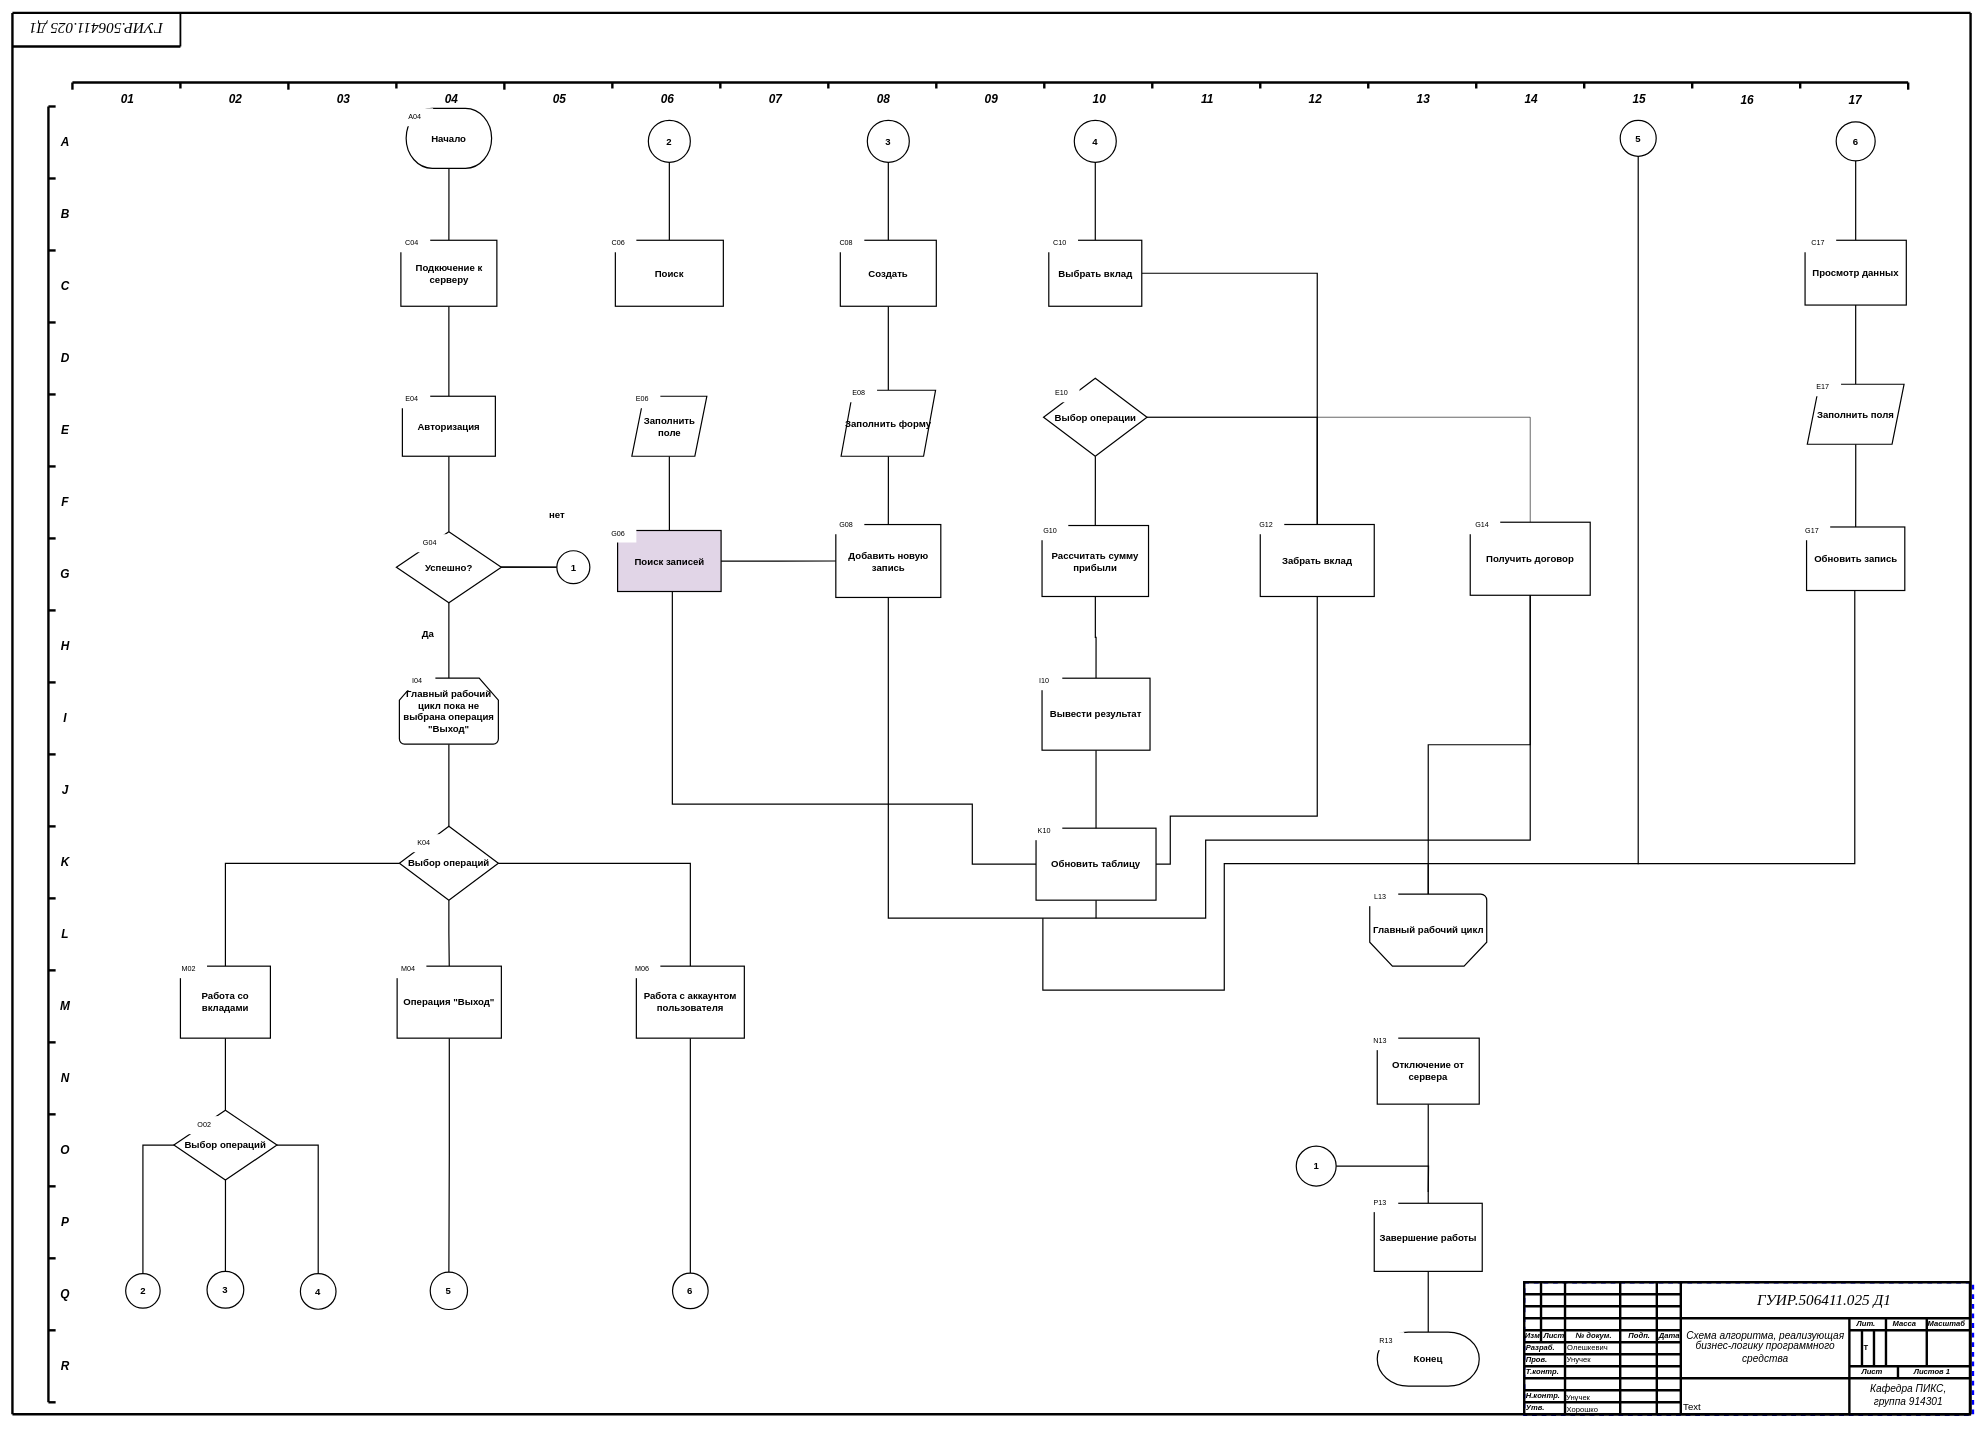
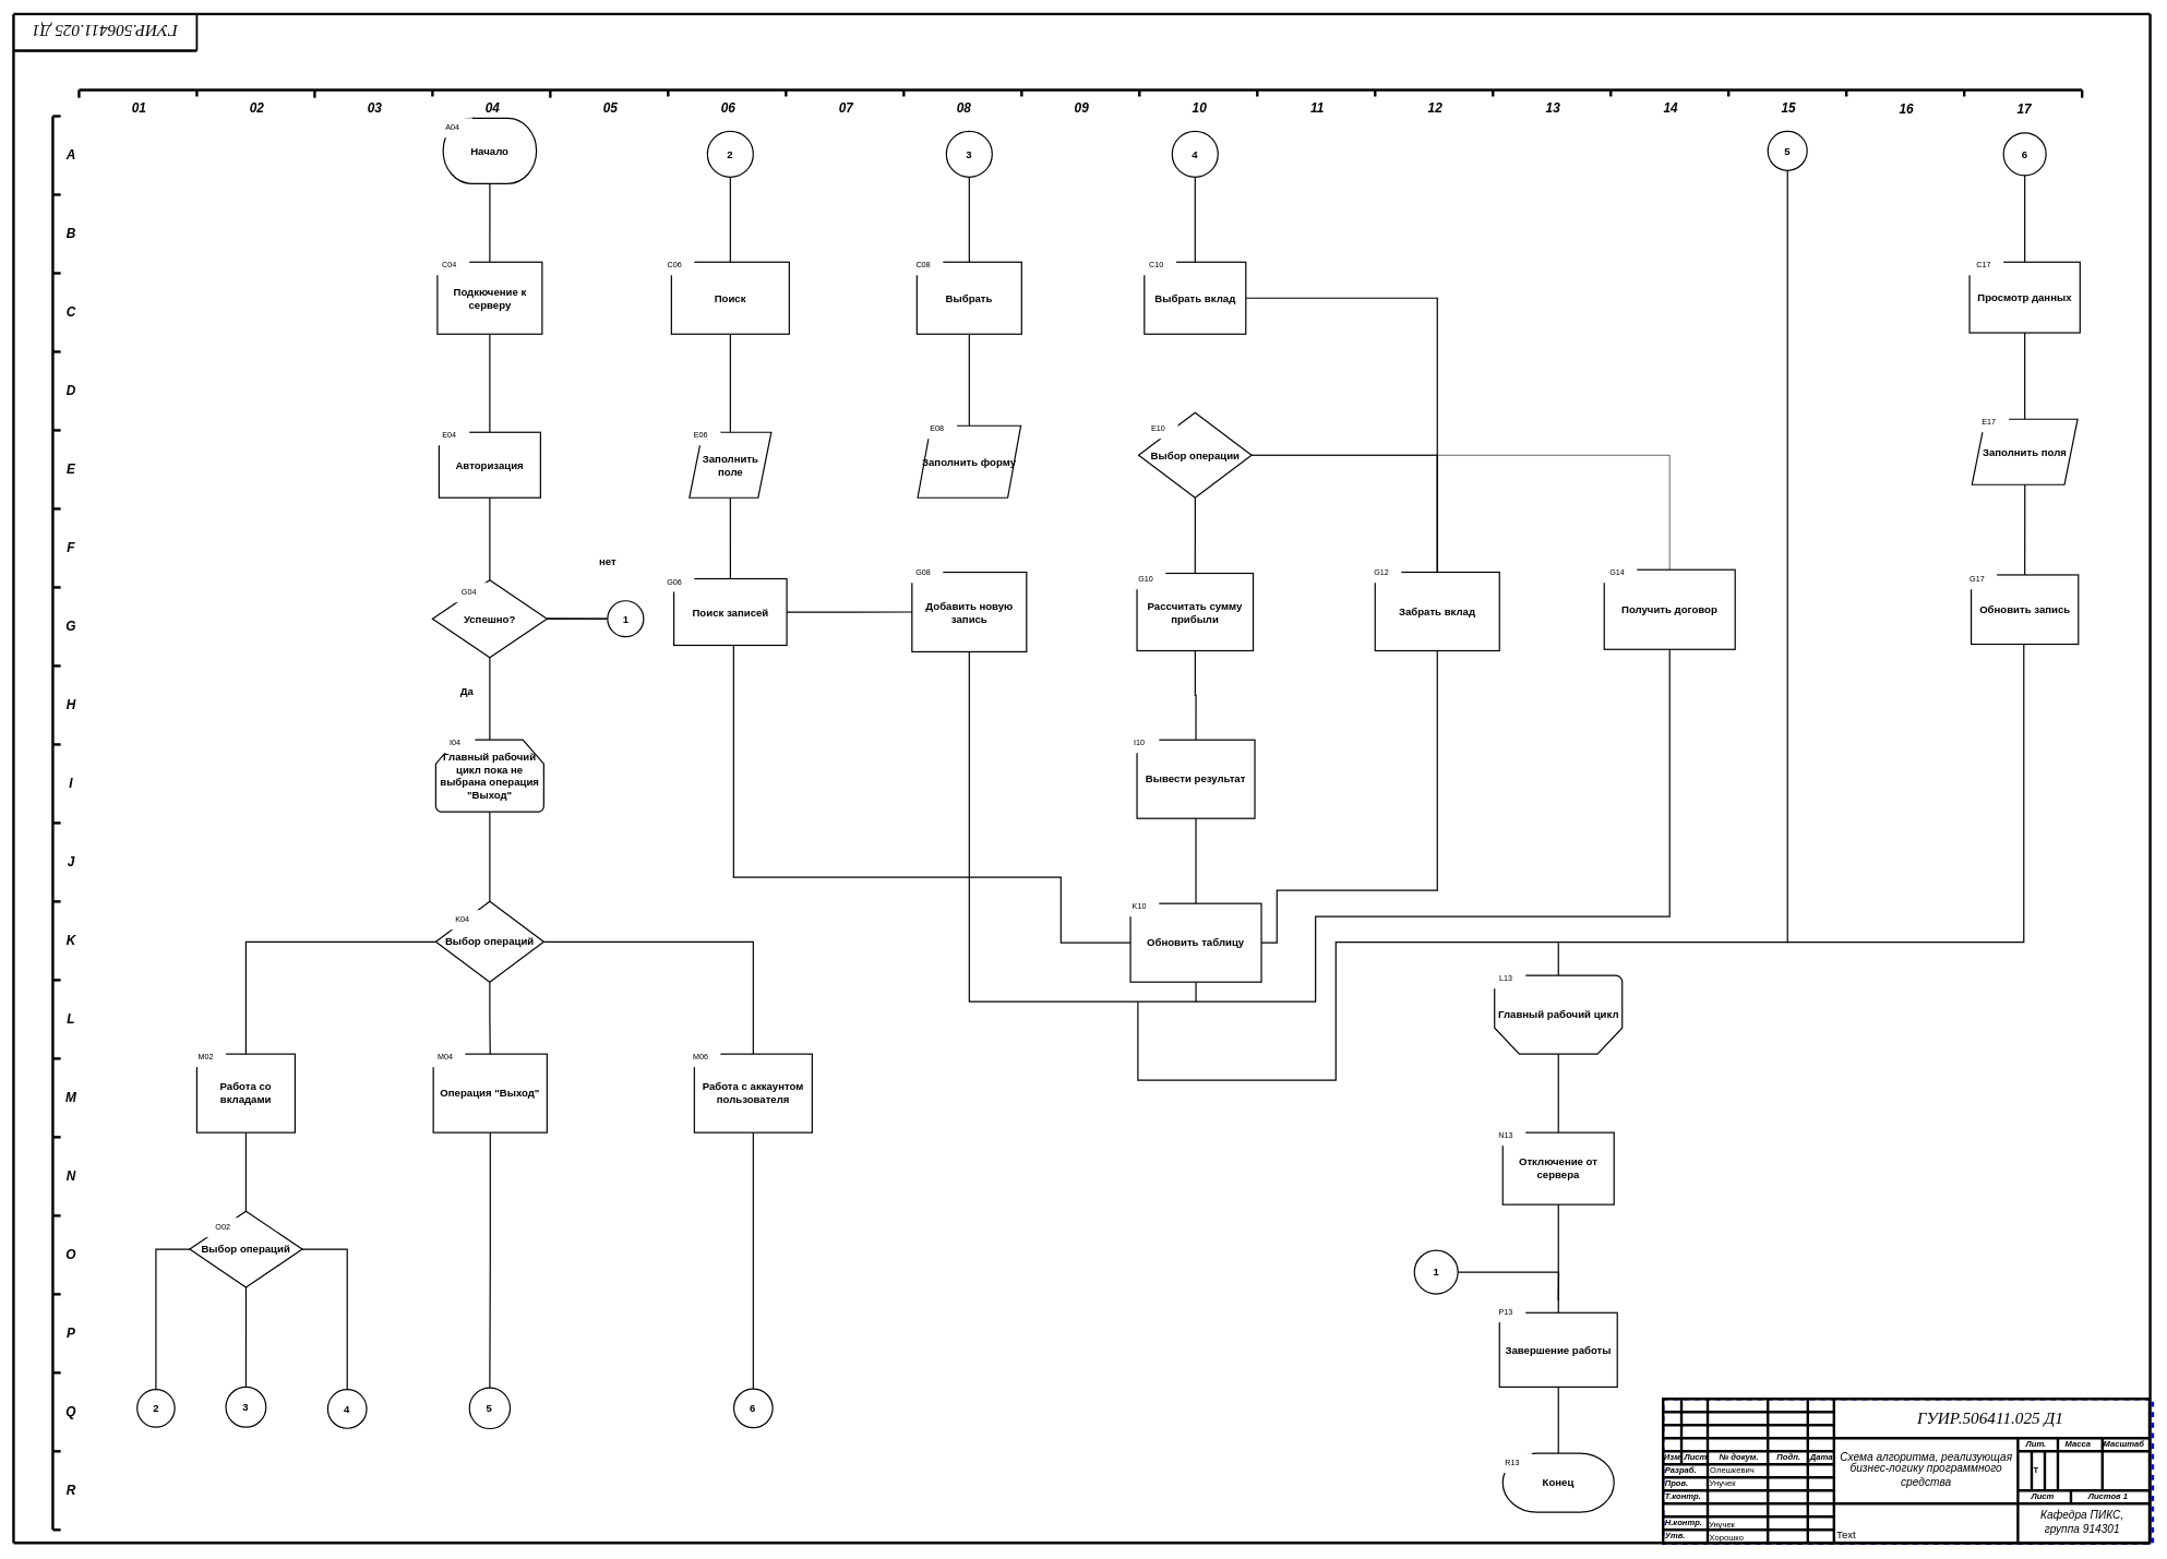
- <mxCell id="44" value="Создать" style="rounded=0;whiteSpace=wrap;html=1;fontSize=16;strokeWidth=2;fontStyle=1" parent="1" vertex="1"><mxGeometry x="1400" y="400" width="160" height="110" as="geometry" /></mxCell>
+ <mxCell id="44" value="Выбрать" style="rounded=0;whiteSpace=wrap;html=1;fontSize=16;strokeWidth=2;fontStyle=1" parent="1" vertex="1"><mxGeometry x="1400" y="400" width="160" height="110" as="geometry" /></mxCell>
+ <mxCell id="35" style="edgeStyle=orthogonalEdgeStyle;rounded=0;orthogonalLoop=1;jettySize=auto;html=1;entryX=0.5;entryY=0;entryDx=0;entryDy=0;endArrow=none;endFill=0;fontSize=16;strokeWidth=2;fontStyle=1" parent="1" source="36" target="38" edge="1"><mxGeometry relative="1" as="geometry" /></mxCell>
- <mxCell id="45" style="edgeStyle=orthogonalEdgeStyle;rounded=0;orthogonalLoop=1;jettySize=auto;html=1;endArrow=none;endFill=0;fontSize=16;strokeWidth=2;fontStyle=1" parent="1" source="46" target="85" edge="1"><mxGeometry relative="1" as="geometry" /></mxCell>
- <mxCell id="40" value="Поиск записей" style="rounded=0;whiteSpace=wrap;html=1;fontSize=16;strokeWidth=2;fontStyle=1;fillColor=#e1d5e7;" parent="1" vertex="1"><mxGeometry x="1028.75" y="883.79" width="172.5" height="101.69" as="geometry" /></mxCell>
+ <mxCell id="40" value="Поиск записей" style="rounded=0;whiteSpace=wrap;html=1;fontSize=16;strokeWidth=2;fontStyle=1" parent="1" vertex="1"><mxGeometry x="1028.75" y="883.79" width="172.5" height="101.69" as="geometry" /></mxCell>
- <mxCell id="72" style="edgeStyle=orthogonalEdgeStyle;rounded=0;orthogonalLoop=1;jettySize=auto;html=1;endArrow=none;endFill=0;strokeWidth=2;fontSize=16;fontStyle=1;" parent="1" source="74" target="61" edge="1"><mxGeometry relative="1" as="geometry" /></mxCell>
+ <mxCell id="72" style="edgeStyle=orthogonalEdgeStyle;rounded=0;orthogonalLoop=1;jettySize=auto;html=1;entryX=0.5;entryY=0;entryDx=0;entryDy=0;endArrow=none;endFill=0;strokeWidth=2;fontSize=16;fontStyle=1" parent="1" source="74" target="76" edge="1"><mxGeometry relative="1" as="geometry" /></mxCell>
